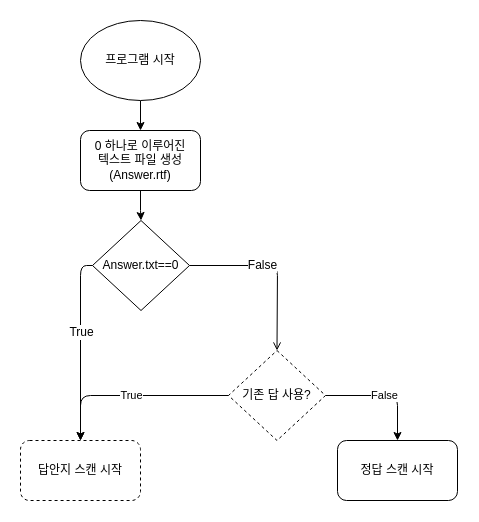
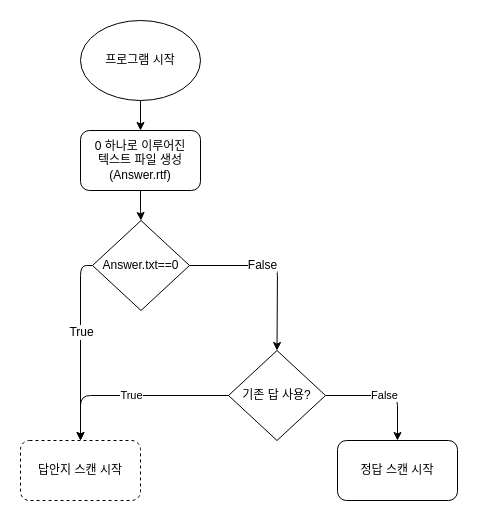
- <mxCell id="9" value="" style="endArrow=open;html=1;exitX=1;exitY=0.5;exitDx=0;exitDy=0;entryX=0.5;entryY=0;entryDx=0;entryDy=0;" parent="1" source="6" target="11" edge="1"><mxGeometry width="50" height="50" relative="1" as="geometry"><mxPoint x="102" y="275" as="sourcePoint" /><mxPoint x="277" y="330" as="targetPoint" /><Array as="points"><mxPoint x="277" y="265" /></Array></mxGeometry></mxCell>
+ <mxCell id="9" value="" style="endArrow=classic;html=1;exitX=1;exitY=0.5;exitDx=0;exitDy=0;entryX=0.5;entryY=0;entryDx=0;entryDy=0;" parent="1" source="6" target="11" edge="1"><mxGeometry width="50" height="50" relative="1" as="geometry"><mxPoint x="102" y="275" as="sourcePoint" /><mxPoint x="277" y="330" as="targetPoint" /><Array as="points"><mxPoint x="277" y="265" /></Array></mxGeometry></mxCell>
- <mxCell id="11" value="기존 답 사용?" style="rhombus;whiteSpace=wrap;html=1;dashed=1;" parent="1" vertex="1"><mxGeometry x="228" y="350" width="97" height="90" as="geometry" /></mxCell>
+ <mxCell id="11" value="기존 답 사용?" style="rhombus;whiteSpace=wrap;html=1;" parent="1" vertex="1"><mxGeometry x="228" y="350" width="97" height="90" as="geometry" /></mxCell>
